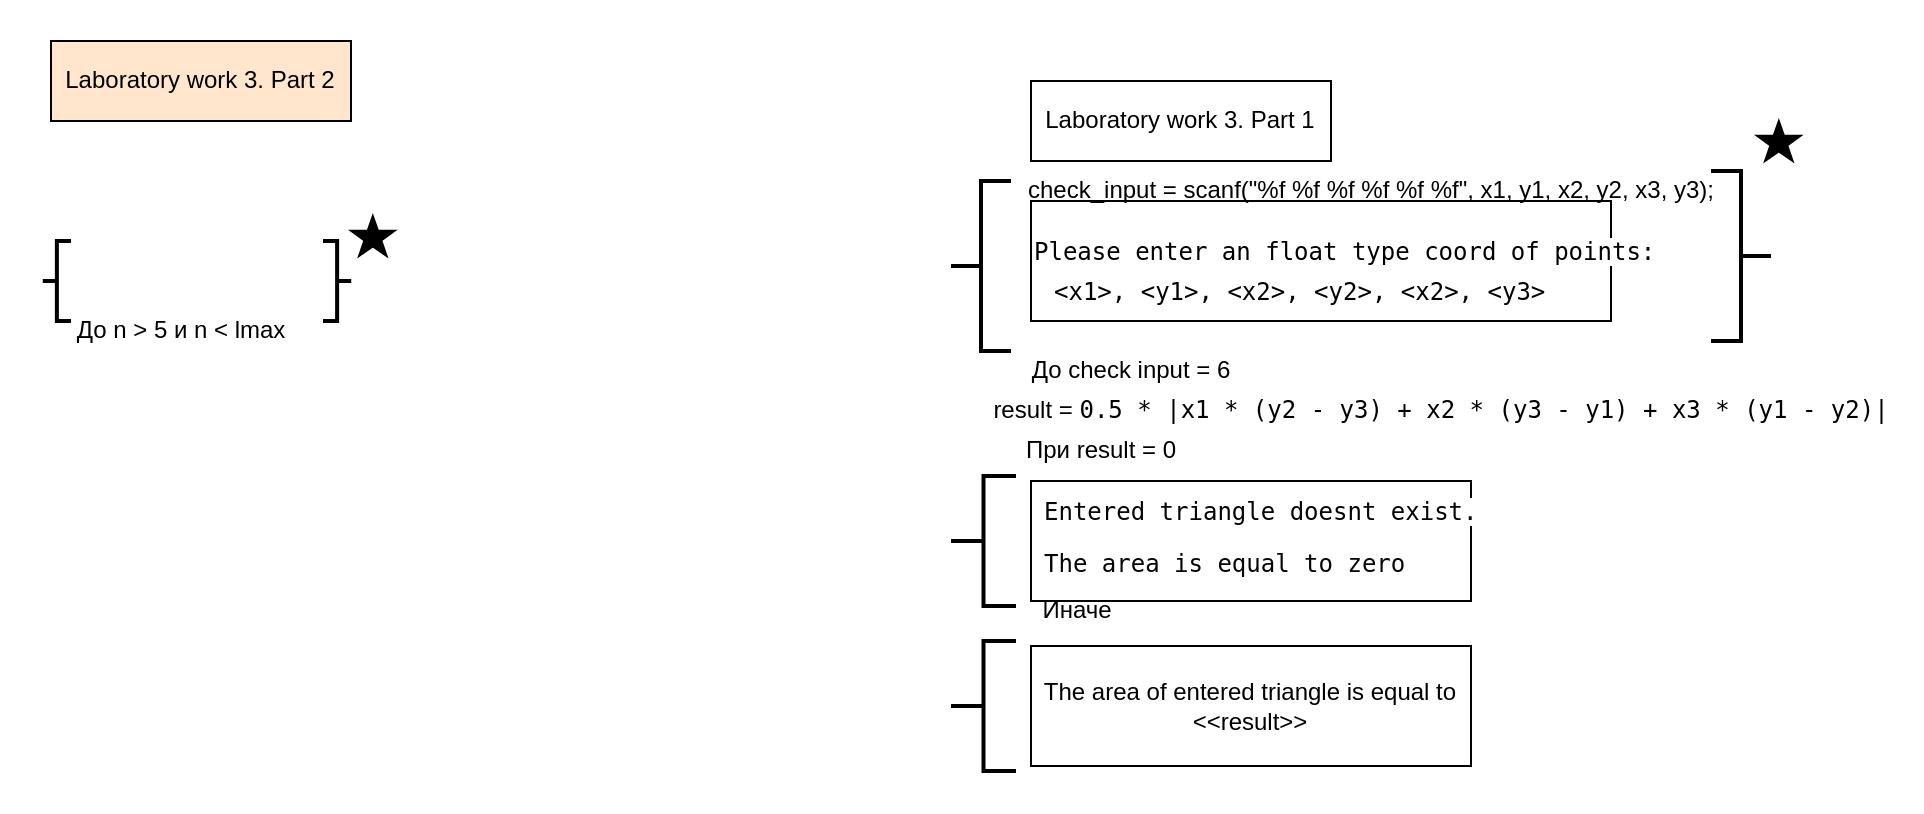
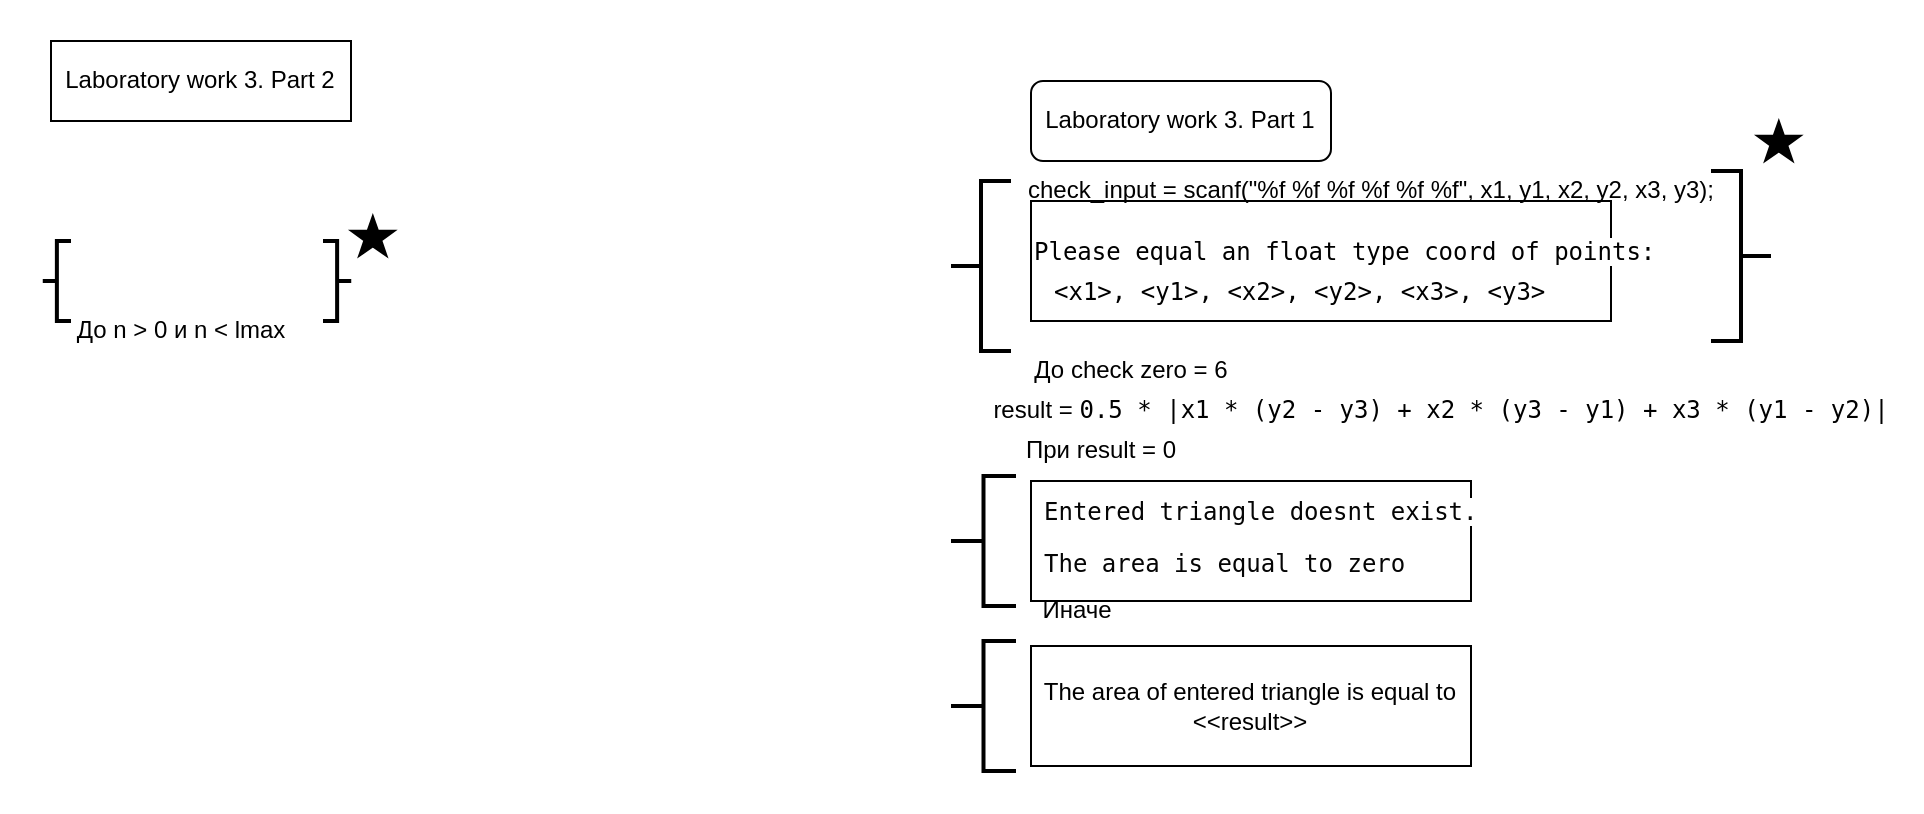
- <mxCell id="19" value="Laboratory work 3. Part 2" style="rounded=0;whiteSpace=wrap;html=1;fillColor=#ffe6cc;" vertex="1" parent="1"><mxGeometry x="25" y="20" width="150" height="40" as="geometry" /></mxCell>
+ <mxCell id="19" value="Laboratory work 3. Part 2" style="rounded=0;whiteSpace=wrap;html=1;" vertex="1" parent="1"><mxGeometry x="25" y="20" width="150" height="40" as="geometry" /></mxCell>
- <mxCell id="2" value="Laboratory work 3. Part 1" style="rounded=0;whiteSpace=wrap;html=1;" vertex="1" parent="1"><mxGeometry x="515" y="40" width="150" height="40" as="geometry" /></mxCell>
+ <mxCell id="2" value="Laboratory work 3. Part 1" style="whiteSpace=wrap;html=1;rounded=1;" vertex="1" parent="1"><mxGeometry x="515" y="40" width="150" height="40" as="geometry" /></mxCell>
- <mxCell id="4" value="&lt;pre style=&quot;forced-color-adjust: none; color: rgb(0, 0, 0); font-size: 12px; font-style: normal; font-variant-ligatures: normal; font-variant-caps: normal; font-weight: 400; letter-spacing: normal; orphans: 2; text-align: center; text-indent: 0px; text-transform: none; widows: 2; word-spacing: 0px; -webkit-text-stroke-width: 0px; background-color: rgb(251, 251, 251); text-decoration-thickness: initial; text-decoration-style: initial; text-decoration-color: initial; font-family: &amp;quot;JetBrains Mono&amp;quot;, monospace;&quot;&gt;&lt;span style=&quot;forced-color-adjust: none; background-color: rgb(255, 255, 255);&quot;&gt;Please enter an float type coord of points:&lt;/span&gt;&lt;/pre&gt;" style="text;whiteSpace=wrap;html=1;" vertex="1" parent="1"><mxGeometry x="515" y="100" width="320" height="60" as="geometry" /></mxCell>
+ <mxCell id="4" value="&lt;pre style=&quot;forced-color-adjust: none; color: rgb(0, 0, 0); font-size: 12px; font-style: normal; font-variant-ligatures: normal; font-variant-caps: normal; font-weight: 400; letter-spacing: normal; orphans: 2; text-align: center; text-indent: 0px; text-transform: none; widows: 2; word-spacing: 0px; -webkit-text-stroke-width: 0px; background-color: rgb(251, 251, 251); text-decoration-thickness: initial; text-decoration-style: initial; text-decoration-color: initial; font-family: &amp;quot;JetBrains Mono&amp;quot;, monospace;&quot;&gt;&lt;span style=&quot;forced-color-adjust: none; background-color: rgb(255, 255, 255);&quot;&gt;Please equal an float type coord of points:&lt;/span&gt;&lt;/pre&gt;" style="text;whiteSpace=wrap;html=1;" vertex="1" parent="1"><mxGeometry x="515" y="100" width="320" height="60" as="geometry" /></mxCell>
- <mxCell id="5" value="&lt;pre style=&quot;forced-color-adjust: none; color: rgb(0, 0, 0); font-size: 12px; font-style: normal; font-variant-ligatures: normal; font-variant-caps: normal; font-weight: 400; letter-spacing: normal; orphans: 2; text-align: center; text-indent: 0px; text-transform: none; widows: 2; word-spacing: 0px; -webkit-text-stroke-width: 0px; text-decoration-thickness: initial; text-decoration-style: initial; text-decoration-color: initial; font-family: &amp;quot;JetBrains Mono&amp;quot;, monospace;&quot;&gt;&lt;span style=&quot;background-color: rgb(255, 255, 255);&quot;&gt;&amp;lt;x1&amp;gt;, &amp;lt;y1&amp;gt;, &amp;lt;x2&amp;gt;, &amp;lt;y2&amp;gt;, &amp;lt;x2&amp;gt;, &amp;lt;y3&amp;gt;&lt;/span&gt;&lt;/pre&gt;" style="text;whiteSpace=wrap;html=1;" vertex="1" parent="1"><mxGeometry x="525" y="120" width="320" height="60" as="geometry" /></mxCell>
+ <mxCell id="5" value="&lt;pre style=&quot;forced-color-adjust: none; color: rgb(0, 0, 0); font-size: 12px; font-style: normal; font-variant-ligatures: normal; font-variant-caps: normal; font-weight: 400; letter-spacing: normal; orphans: 2; text-align: center; text-indent: 0px; text-transform: none; widows: 2; word-spacing: 0px; -webkit-text-stroke-width: 0px; text-decoration-thickness: initial; text-decoration-style: initial; text-decoration-color: initial; font-family: &amp;quot;JetBrains Mono&amp;quot;, monospace;&quot;&gt;&lt;span style=&quot;background-color: rgb(255, 255, 255);&quot;&gt;&amp;lt;x1&amp;gt;, &amp;lt;y1&amp;gt;, &amp;lt;x2&amp;gt;, &amp;lt;y2&amp;gt;, &amp;lt;x3&amp;gt;, &amp;lt;y3&amp;gt;&lt;/span&gt;&lt;/pre&gt;" style="text;whiteSpace=wrap;html=1;" vertex="1" parent="1"><mxGeometry x="525" y="120" width="320" height="60" as="geometry" /></mxCell>
- <mxCell id="20" value="До n &amp;gt; 5 и n &amp;lt; lmax" style="text;html=1;align=center;verticalAlign=middle;resizable=0;points=[];autosize=1;strokeColor=none;fillColor=none;" vertex="1" parent="1"><mxGeometry x="25" y="150" width="130" height="30" as="geometry" /></mxCell>
+ <mxCell id="20" value="До n &amp;gt; 0 и n &amp;lt; lmax" style="text;html=1;align=center;verticalAlign=middle;resizable=0;points=[];autosize=1;strokeColor=none;fillColor=none;" vertex="1" parent="1"><mxGeometry x="25" y="150" width="130" height="30" as="geometry" /></mxCell>
- <mxCell id="7" value="До check input = 6" style="text;html=1;align=center;verticalAlign=middle;resizable=0;points=[];autosize=1;strokeColor=none;fillColor=none;" vertex="1" parent="1"><mxGeometry x="505" y="170" width="120" height="30" as="geometry" /></mxCell>
+ <mxCell id="7" value="До check zero = 6" style="text;html=1;align=center;verticalAlign=middle;resizable=0;points=[];autosize=1;strokeColor=none;fillColor=none;" vertex="1" parent="1"><mxGeometry x="505" y="170" width="120" height="30" as="geometry" /></mxCell>
